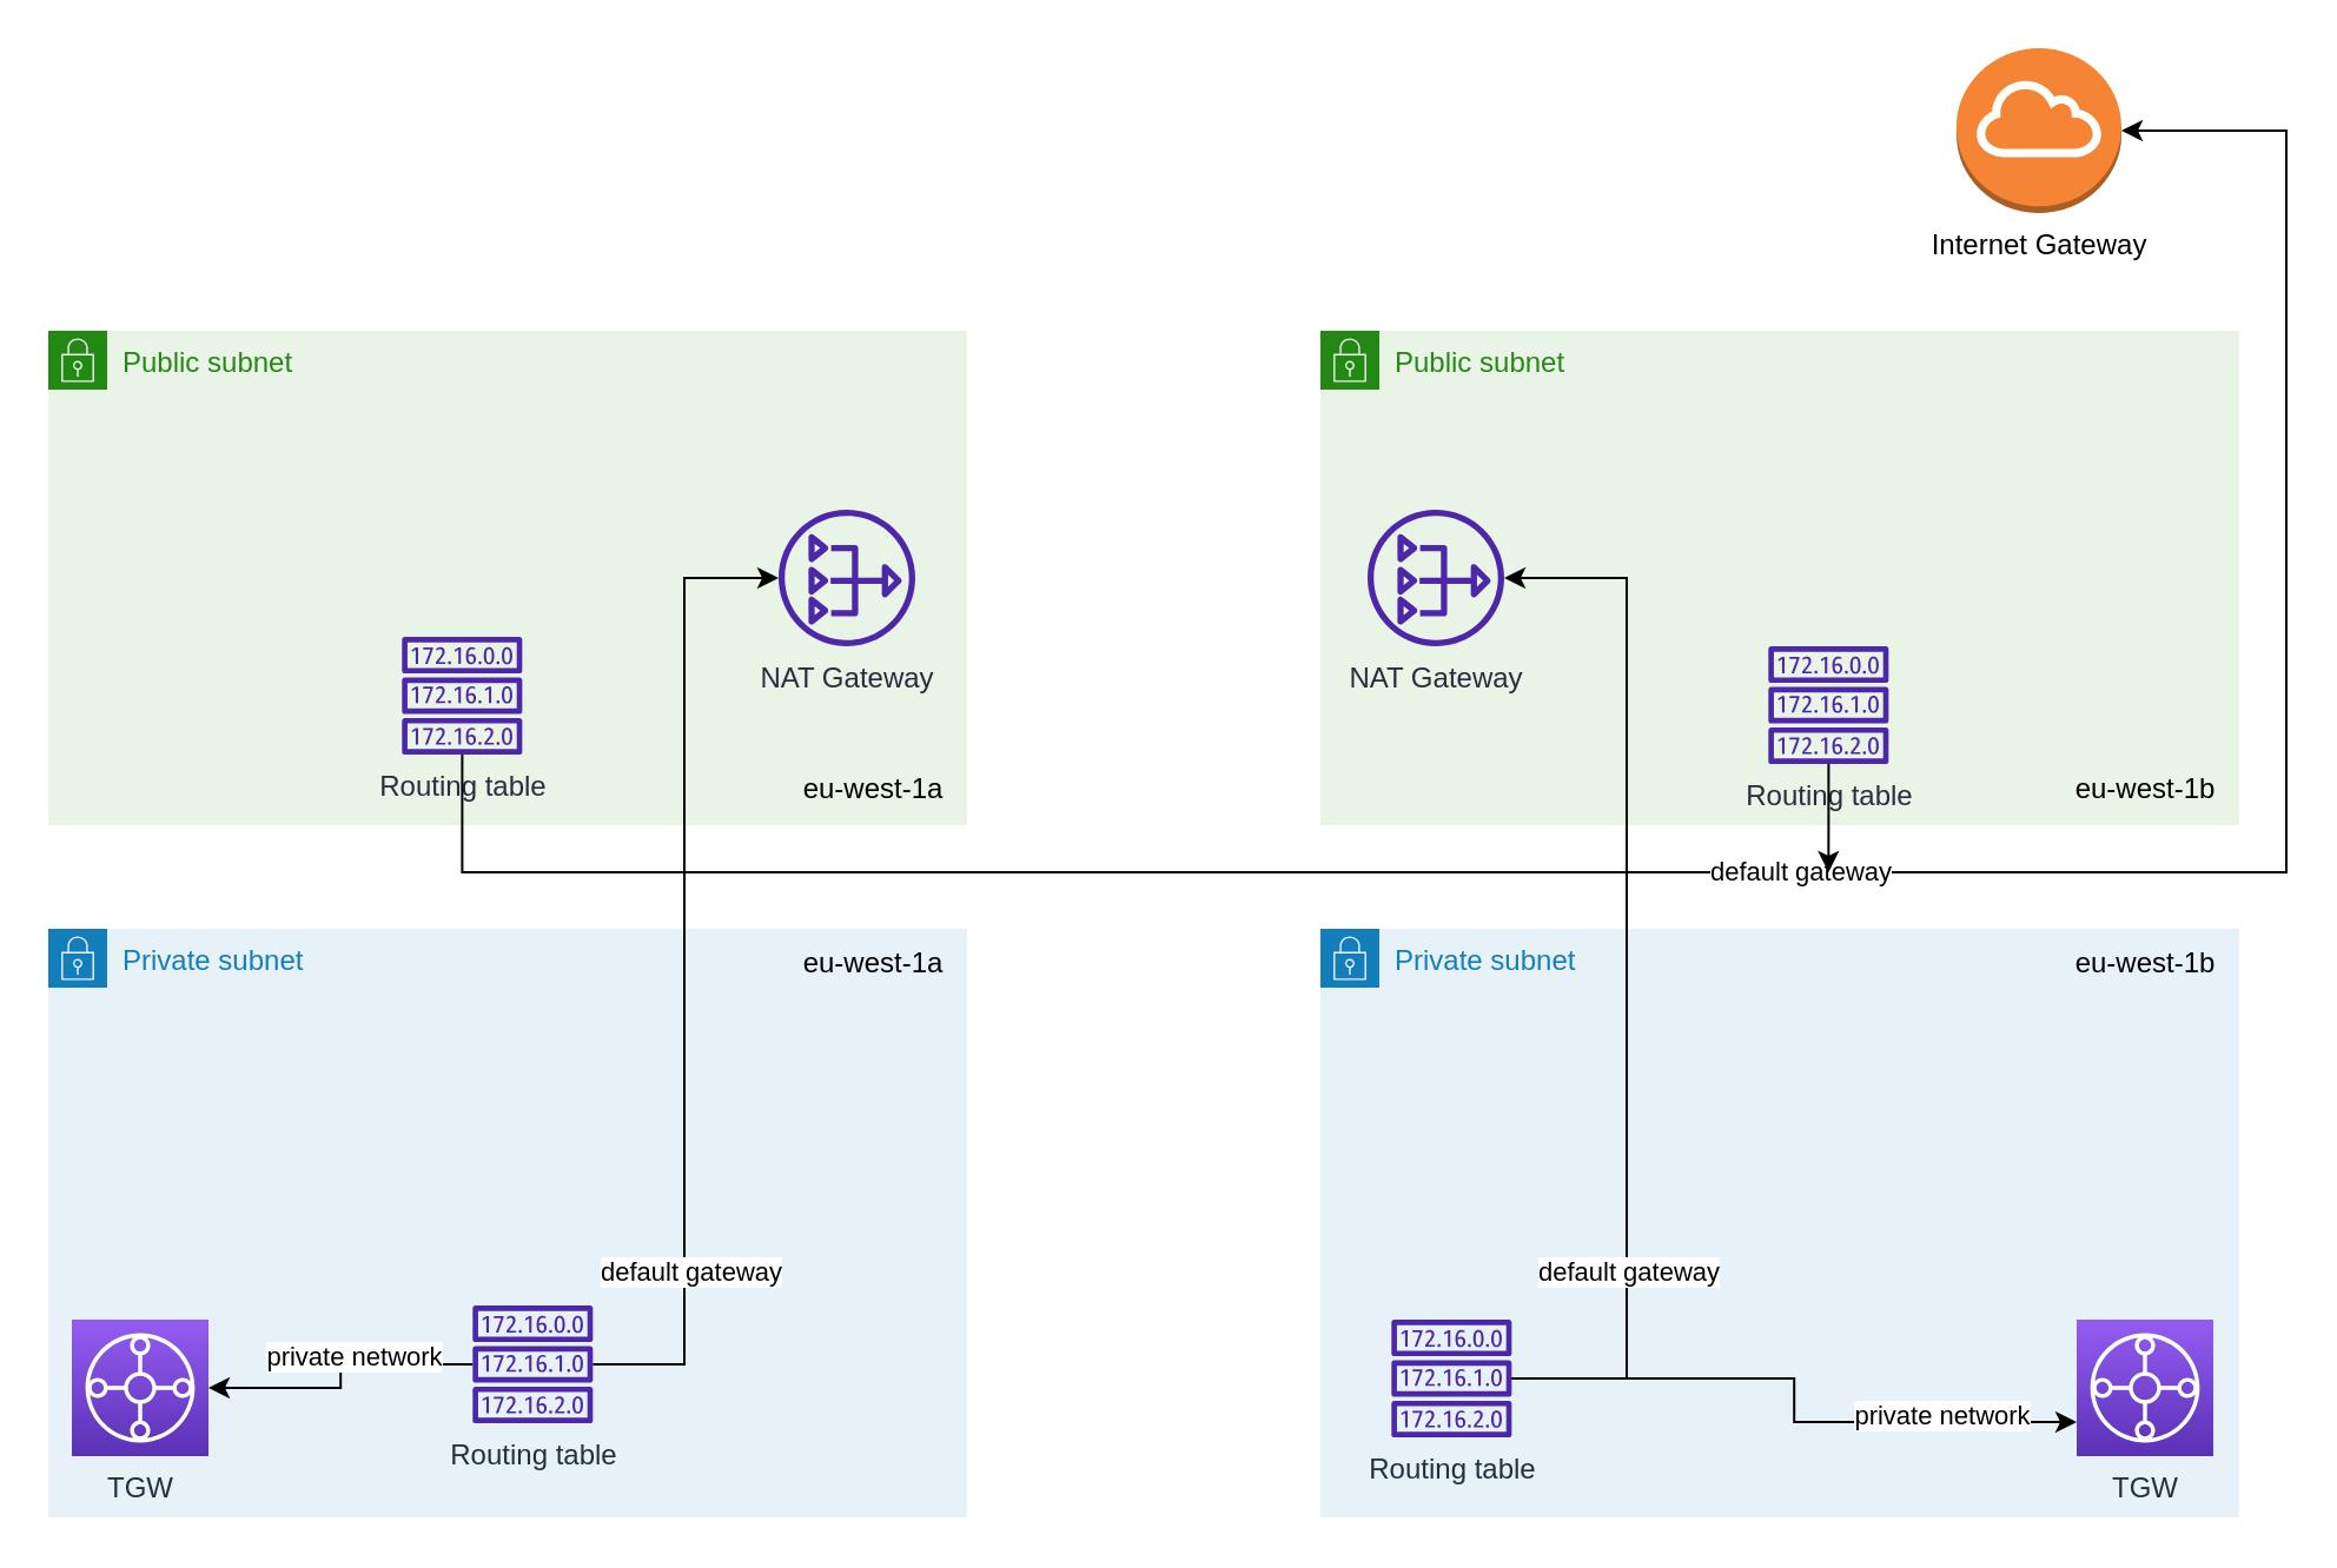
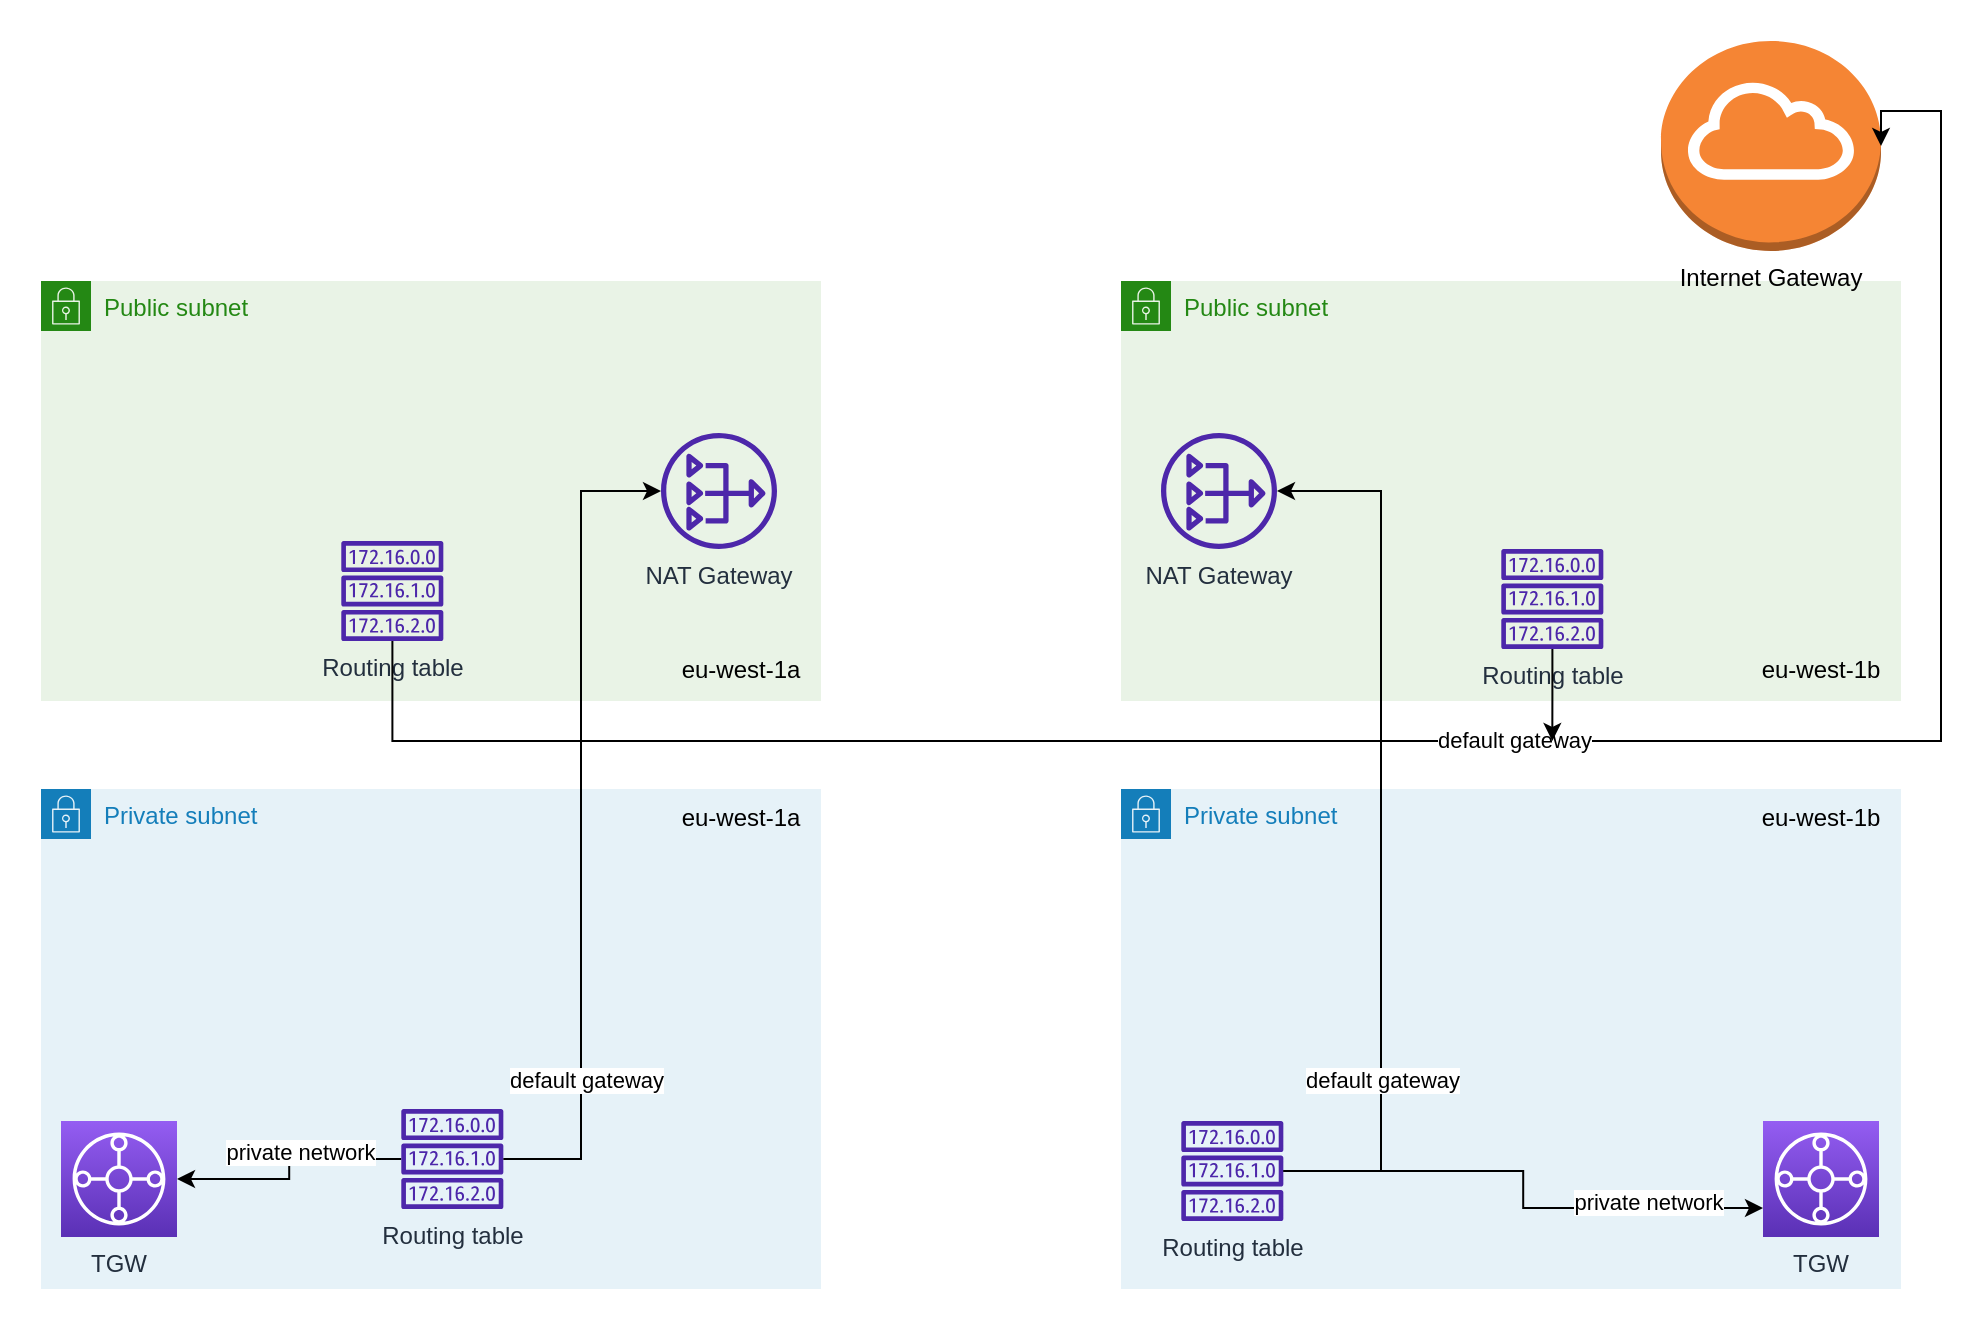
- <mxCell id="22" value="Internet Gateway" style="outlineConnect=0;dashed=0;verticalLabelPosition=bottom;verticalAlign=top;align=center;html=1;shape=mxgraph.aws3.internet_gateway;fillColor=#F58534;gradientColor=none;" parent="1" vertex="1"><mxGeometry x="830" y="20" width="70" height="70" as="geometry" /></mxCell>
+ <mxCell id="22" value="Internet Gateway" style="outlineConnect=0;dashed=0;verticalLabelPosition=bottom;verticalAlign=top;align=center;html=1;shape=mxgraph.aws3.internet_gateway;fillColor=#F58534;gradientColor=none;" parent="1" vertex="1"><mxGeometry x="830" y="20" width="110" height="105" as="geometry" /></mxCell>
